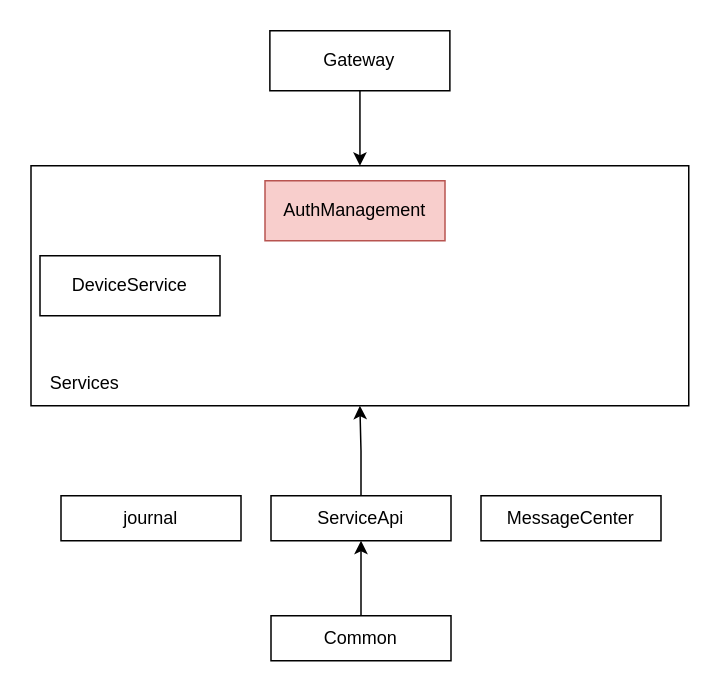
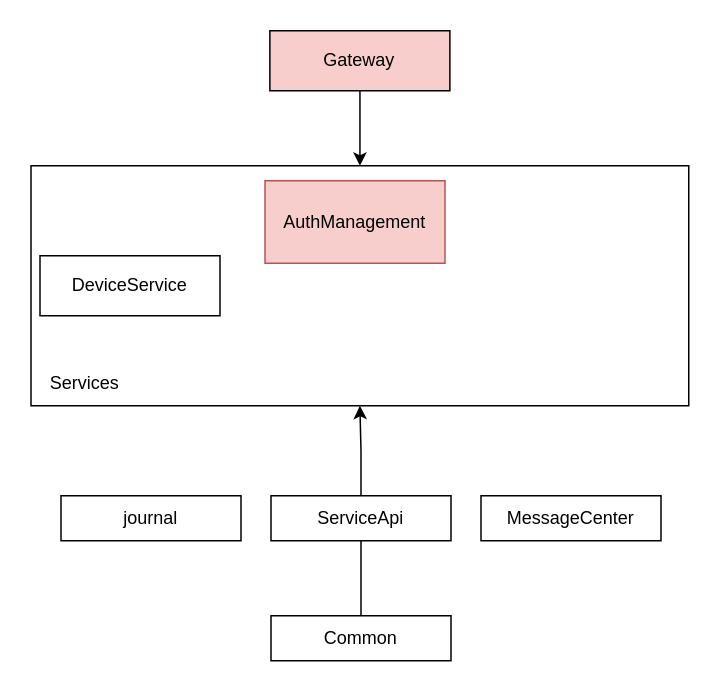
- <mxCell id="13" value="Gateway" style="rounded=0;whiteSpace=wrap;html=1;" vertex="1" parent="1"><mxGeometry x="179.25" y="20" width="120" height="40" as="geometry" /></mxCell>
+ <mxCell id="13" value="Gateway" style="rounded=0;whiteSpace=wrap;html=1;fillColor=#f8cecc;" vertex="1" parent="1"><mxGeometry x="179.25" y="20" width="120" height="40" as="geometry" /></mxCell>
- <mxCell id="10" value="AuthManagement" style="rounded=0;whiteSpace=wrap;html=1;fillColor=#f8cecc;strokeColor=#b85450;" vertex="1" parent="1"><mxGeometry x="176" y="120" width="120" height="40" as="geometry" /></mxCell>
+ <mxCell id="10" value="AuthManagement" style="rounded=0;whiteSpace=wrap;html=1;fillColor=#f8cecc;strokeColor=#b85450;" vertex="1" parent="1"><mxGeometry x="176" y="120" width="120" height="55" as="geometry" /></mxCell>
- <mxCell id="5" style="edgeStyle=orthogonalEdgeStyle;rounded=0;orthogonalLoop=1;jettySize=auto;html=1;entryX=0.5;entryY=1;entryDx=0;entryDy=0;" edge="1" parent="1" source="6" target="4"><mxGeometry relative="1" as="geometry" /></mxCell>
+ <mxCell id="5" style="edgeStyle=orthogonalEdgeStyle;rounded=0;orthogonalLoop=1;jettySize=auto;html=1;entryX=0.5;entryY=1;entryDx=0;entryDy=0;endArrow=none;" edge="1" parent="1" source="6" target="4"><mxGeometry relative="1" as="geometry" /></mxCell>
